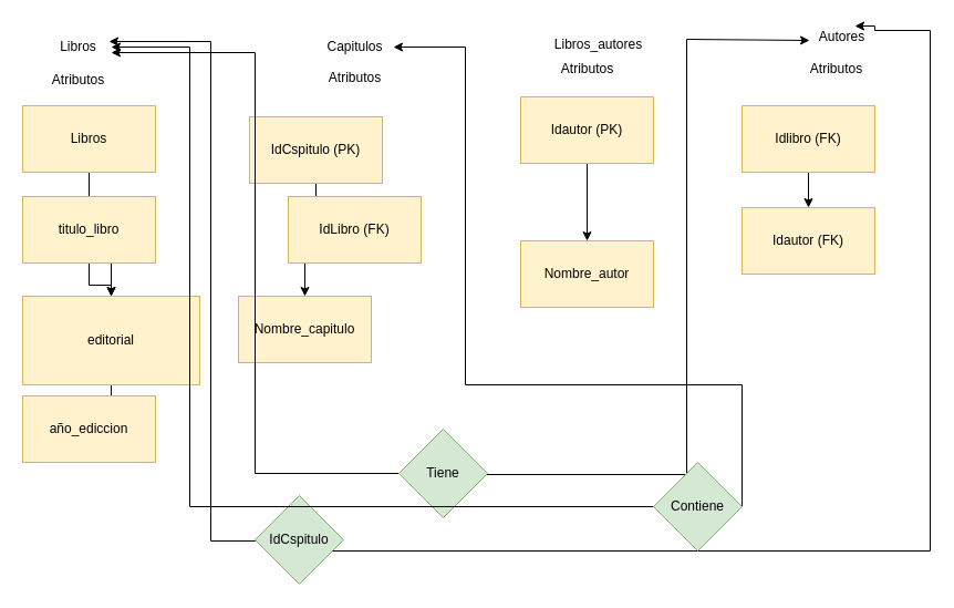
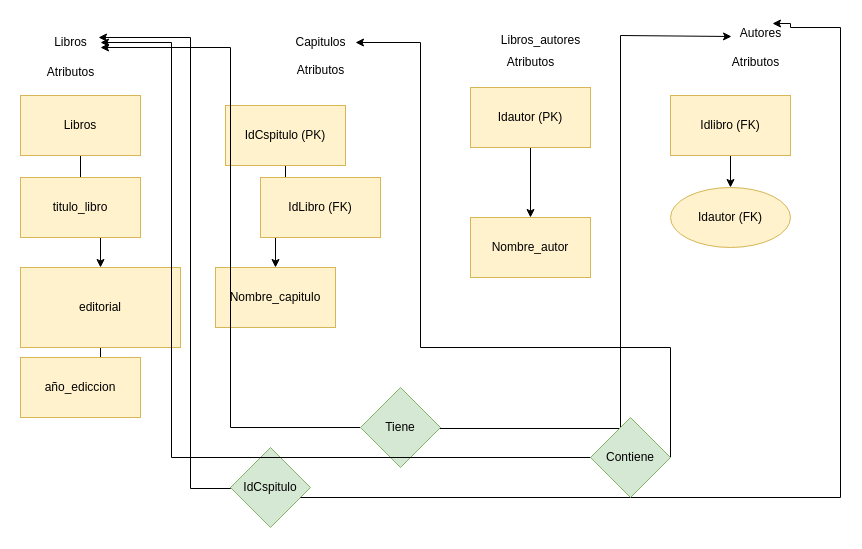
- <mxCell id="25" value="Idautor (FK)" style="whiteSpace=wrap;html=1;fillColor=#fff2cc;strokeColor=#d6b656;" vertex="1" parent="1"><mxGeometry x="670" y="187" width="120" height="60" as="geometry" /></mxCell>
+ <mxCell id="25" value="Idautor (FK)" style="ellipse;whiteSpace=wrap;html=1;fillColor=#fff2cc;strokeColor=#d6b656;" vertex="1" parent="1"><mxGeometry x="670" y="187" width="120" height="60" as="geometry" /></mxCell>
- <mxCell id="5" value="" style="edgeStyle=orthogonalEdgeStyle;rounded=0;orthogonalLoop=1;jettySize=auto;html=1;" edge="1" parent="1" source="6" target="8"><mxGeometry relative="1" as="geometry" /></mxCell>
